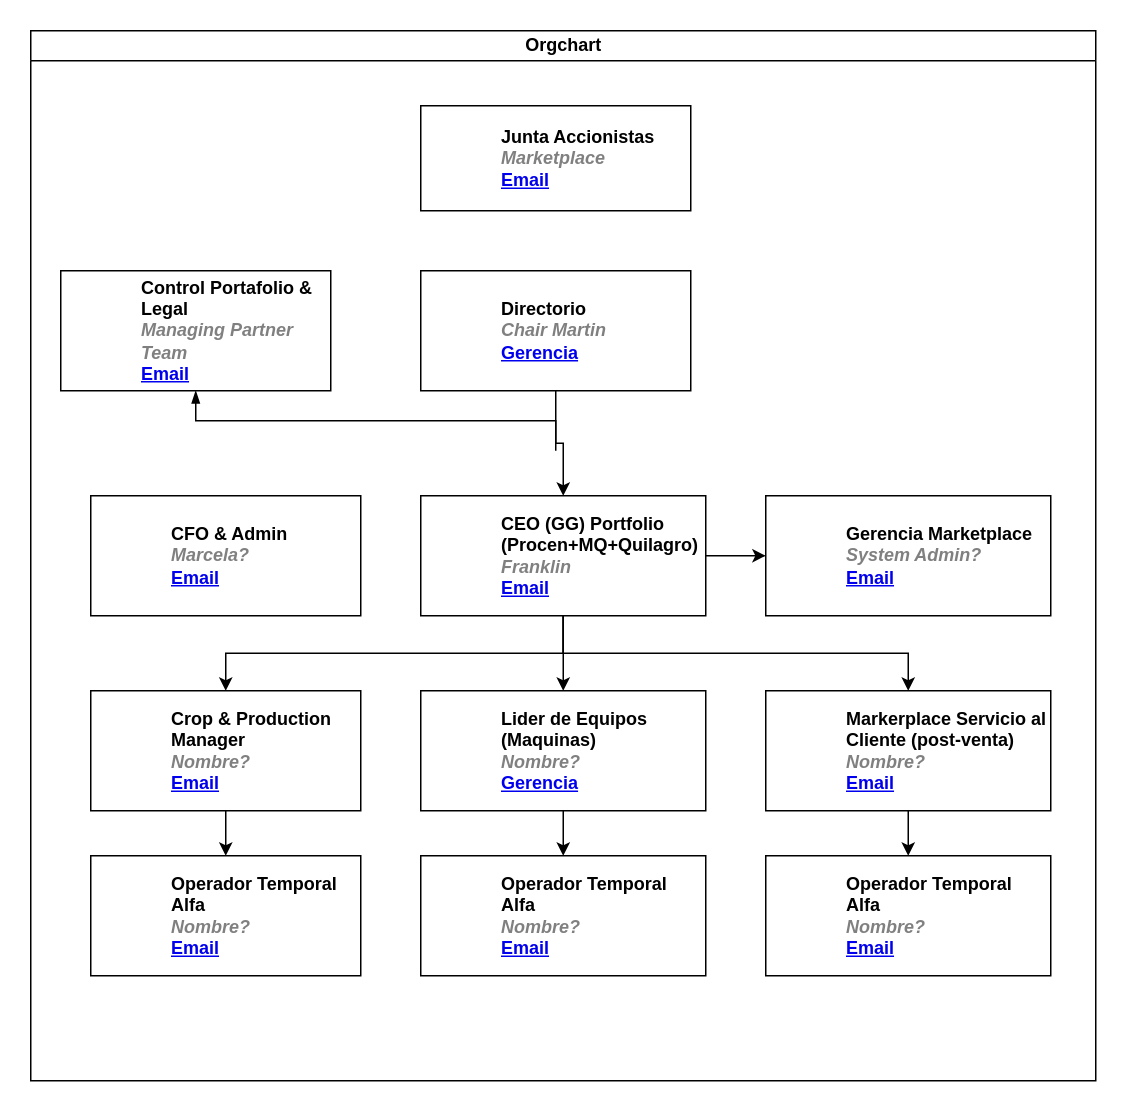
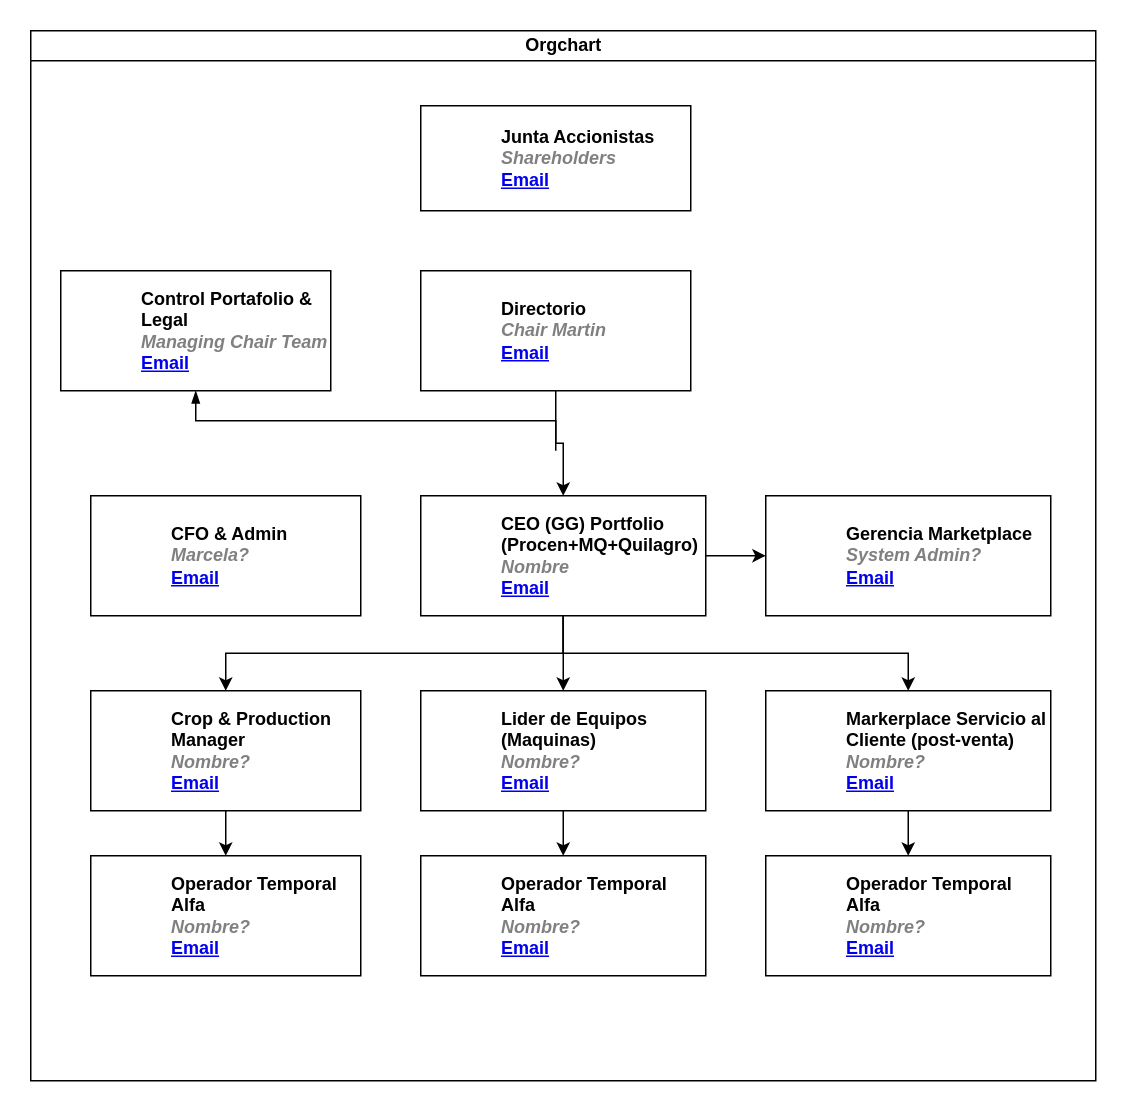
- <mxCell id="3" value="Junta Accionistas&lt;br&gt;&lt;font color=&quot;#808080&quot;&gt;&lt;i&gt;Marketplace&lt;/i&gt;&lt;/font&gt;&lt;br&gt;&lt;a href=&quot;mailto:me@example.com&quot;&gt;Email&lt;/a&gt;" style="label;image=https://cdn3.iconfinder.com/data/icons/user-avatars-1/512/users-3-128.png;whiteSpace=wrap;html=1;rounded=0;glass=0;treeMoving=1;treeFolding=1;" parent="2" vertex="1"><mxGeometry x="260" y="50" width="180" height="70" as="geometry" /></mxCell>
+ <mxCell id="3" value="Junta Accionistas&lt;br&gt;&lt;font color=&quot;#808080&quot;&gt;&lt;i&gt;Shareholders&lt;/i&gt;&lt;/font&gt;&lt;br&gt;&lt;a href=&quot;mailto:me@example.com&quot;&gt;Email&lt;/a&gt;" style="label;image=https://cdn3.iconfinder.com/data/icons/user-avatars-1/512/users-3-128.png;whiteSpace=wrap;html=1;rounded=0;glass=0;treeMoving=1;treeFolding=1;" parent="2" vertex="1"><mxGeometry x="260" y="50" width="180" height="70" as="geometry" /></mxCell>
- <mxCell id="5" value="Control Portafolio &amp;amp; Legal&lt;br&gt;&lt;i style=&quot;color: gray;&quot;&gt;Managing Partner Team&lt;/i&gt;&lt;br&gt;&lt;a href=&quot;mailto:me@example.com&quot;&gt;Email&lt;/a&gt;" style="label;image=https://cdn3.iconfinder.com/data/icons/user-avatars-1/512/users-10-3-128.png;whiteSpace=wrap;html=1;rounded=0;glass=0;treeFolding=1;treeMoving=1;" parent="2" vertex="1"><mxGeometry x="20" y="160" width="180" height="80" as="geometry" /></mxCell>
+ <mxCell id="5" value="Control Portafolio &amp;amp; Legal&lt;br&gt;&lt;i style=&quot;color: gray;&quot;&gt;Managing Chair Team&lt;/i&gt;&lt;br&gt;&lt;a href=&quot;mailto:me@example.com&quot;&gt;Email&lt;/a&gt;" style="label;image=https://cdn3.iconfinder.com/data/icons/user-avatars-1/512/users-10-3-128.png;whiteSpace=wrap;html=1;rounded=0;glass=0;treeFolding=1;treeMoving=1;" parent="2" vertex="1"><mxGeometry x="20" y="160" width="180" height="80" as="geometry" /></mxCell>
- <mxCell id="7" value="Directorio&lt;br&gt;&lt;i style=&quot;color: gray;&quot;&gt;Chair Martin&amp;nbsp;&amp;nbsp;&lt;/i&gt;&lt;br&gt;&lt;a href=&quot;mailto:me@example.com&quot;&gt;Gerencia&lt;/a&gt;" style="label;image=https://cdn3.iconfinder.com/data/icons/user-avatars-1/512/users-9-2-128.png;whiteSpace=wrap;html=1;rounded=0;glass=0;treeFolding=1;treeMoving=1;" parent="2" vertex="1"><mxGeometry x="260" y="160" width="180" height="80" as="geometry" /></mxCell>
+ <mxCell id="7" value="Directorio&lt;br&gt;&lt;i style=&quot;color: gray;&quot;&gt;Chair Martin&amp;nbsp;&amp;nbsp;&lt;/i&gt;&lt;br&gt;&lt;a href=&quot;mailto:me@example.com&quot;&gt;Email&lt;/a&gt;" style="label;image=https://cdn3.iconfinder.com/data/icons/user-avatars-1/512/users-9-2-128.png;whiteSpace=wrap;html=1;rounded=0;glass=0;treeFolding=1;treeMoving=1;" parent="2" vertex="1"><mxGeometry x="260" y="160" width="180" height="80" as="geometry" /></mxCell>
- <mxCell id="13" value="CEO (GG) Portfolio (Procen+MQ+Quilagro)&lt;br&gt;&lt;font color=&quot;#808080&quot;&gt;&lt;i&gt;Franklin&lt;/i&gt;&lt;/font&gt;&lt;br&gt;&lt;a href=&quot;mailto:me@example.com&quot;&gt;Email&lt;/a&gt;" style="label;image=https://cdn3.iconfinder.com/data/icons/user-avatars-1/512/users-9-2-128.png;whiteSpace=wrap;html=1;rounded=0;glass=0;treeFolding=1;treeMoving=1;" vertex="1" parent="2"><mxGeometry x="260" y="310" width="190" height="80" as="geometry" /></mxCell>
+ <mxCell id="13" value="CEO (GG) Portfolio (Procen+MQ+Quilagro)&lt;br&gt;&lt;font color=&quot;#808080&quot;&gt;&lt;i&gt;Nombre&lt;/i&gt;&lt;/font&gt;&lt;br&gt;&lt;a href=&quot;mailto:me@example.com&quot;&gt;Email&lt;/a&gt;" style="label;image=https://cdn3.iconfinder.com/data/icons/user-avatars-1/512/users-9-2-128.png;whiteSpace=wrap;html=1;rounded=0;glass=0;treeFolding=1;treeMoving=1;" vertex="1" parent="2"><mxGeometry x="260" y="310" width="190" height="80" as="geometry" /></mxCell>
- <mxCell id="18" value="Lider de Equipos (Maquinas)&lt;br&gt;&lt;font color=&quot;#808080&quot;&gt;&lt;i&gt;Nombre?&lt;/i&gt;&lt;/font&gt;&lt;br&gt;&lt;a href=&quot;mailto:me@example.com&quot;&gt;Gerencia&lt;/a&gt;" style="label;image=https://cdn3.iconfinder.com/data/icons/user-avatars-1/512/users-9-2-128.png;whiteSpace=wrap;html=1;rounded=0;glass=0;treeFolding=1;treeMoving=1;" vertex="1" parent="2"><mxGeometry x="260" y="440" width="190" height="80" as="geometry" /></mxCell>
+ <mxCell id="18" value="Lider de Equipos (Maquinas)&lt;br&gt;&lt;font color=&quot;#808080&quot;&gt;&lt;i&gt;Nombre?&lt;/i&gt;&lt;/font&gt;&lt;br&gt;&lt;a href=&quot;mailto:me@example.com&quot;&gt;Email&lt;/a&gt;" style="label;image=https://cdn3.iconfinder.com/data/icons/user-avatars-1/512/users-9-2-128.png;whiteSpace=wrap;html=1;rounded=0;glass=0;treeFolding=1;treeMoving=1;" vertex="1" parent="2"><mxGeometry x="260" y="440" width="190" height="80" as="geometry" /></mxCell>
